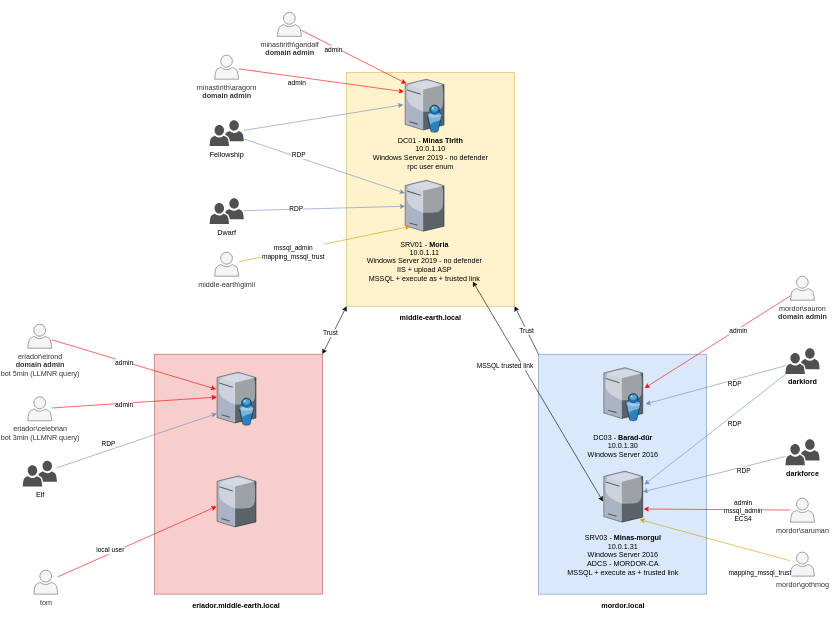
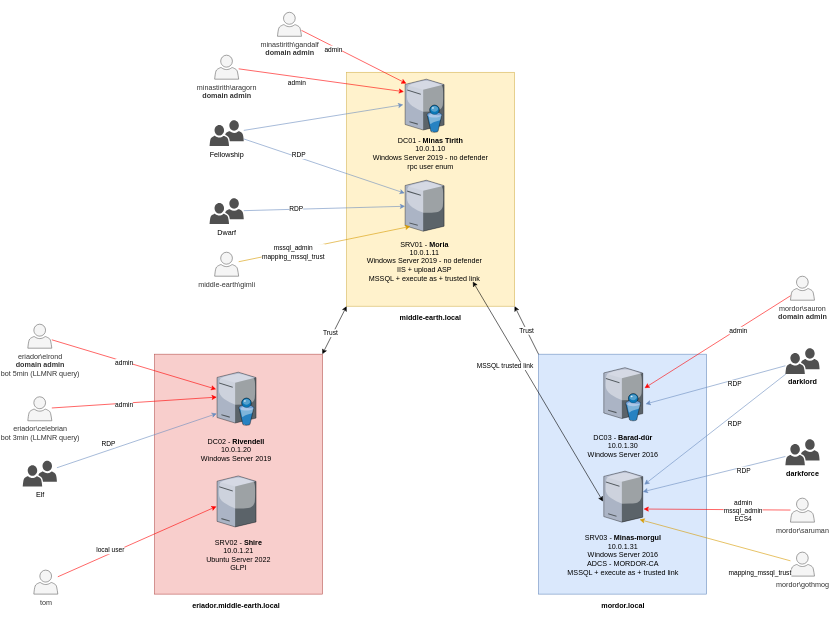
+ <mxCell id="7" value="&lt;div&gt;DC02 -&lt;b&gt; Rivendell&lt;br&gt;&lt;/b&gt;&lt;/div&gt;&lt;div&gt;10.0.1.20&lt;/div&gt;&lt;div&gt;Windows Server 2019&lt;br&gt;&lt;/div&gt;" style="text;html=1;strokeColor=none;fillColor=none;align=center;verticalAlign=middle;whiteSpace=wrap;rounded=0;" parent="1" vertex="1"><mxGeometry x="306.49" y="725" width="140" height="50" as="geometry" /></mxCell>
+ <mxCell id="60" value="&lt;div&gt;SRV02 - &lt;b&gt;Shire&lt;/b&gt;&lt;/div&gt;&lt;div&gt;10.0.1.21&lt;/div&gt;&lt;div&gt;Ubuntu Server 2022&lt;br&gt;&lt;/div&gt;GLPI" style="text;html=1;strokeColor=none;fillColor=none;align=center;verticalAlign=middle;whiteSpace=wrap;rounded=0;" parent="1" vertex="1"><mxGeometry x="274.75" y="890" width="210" height="70" as="geometry" /></mxCell>
